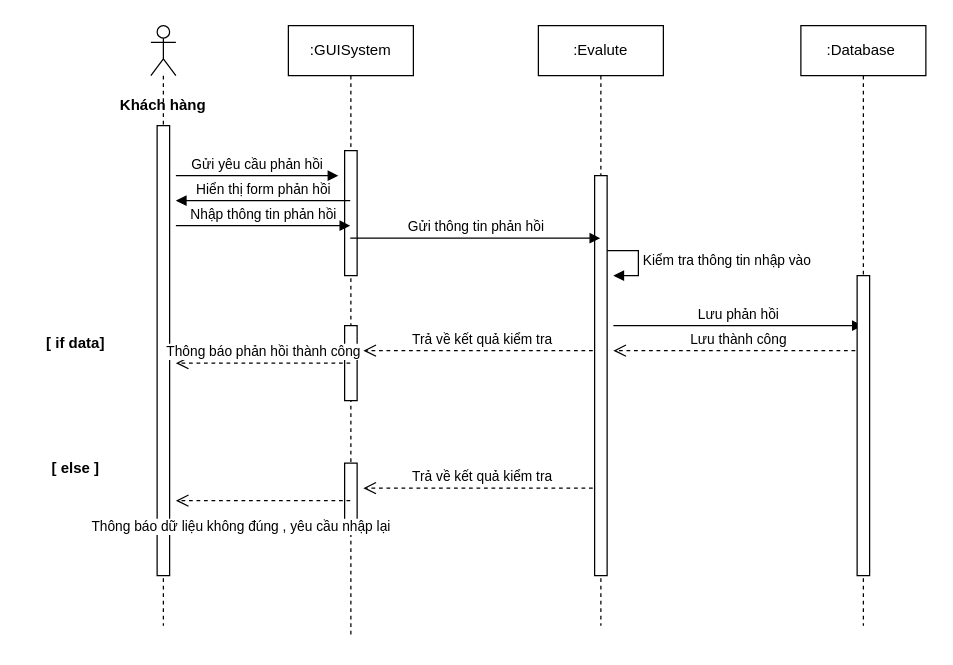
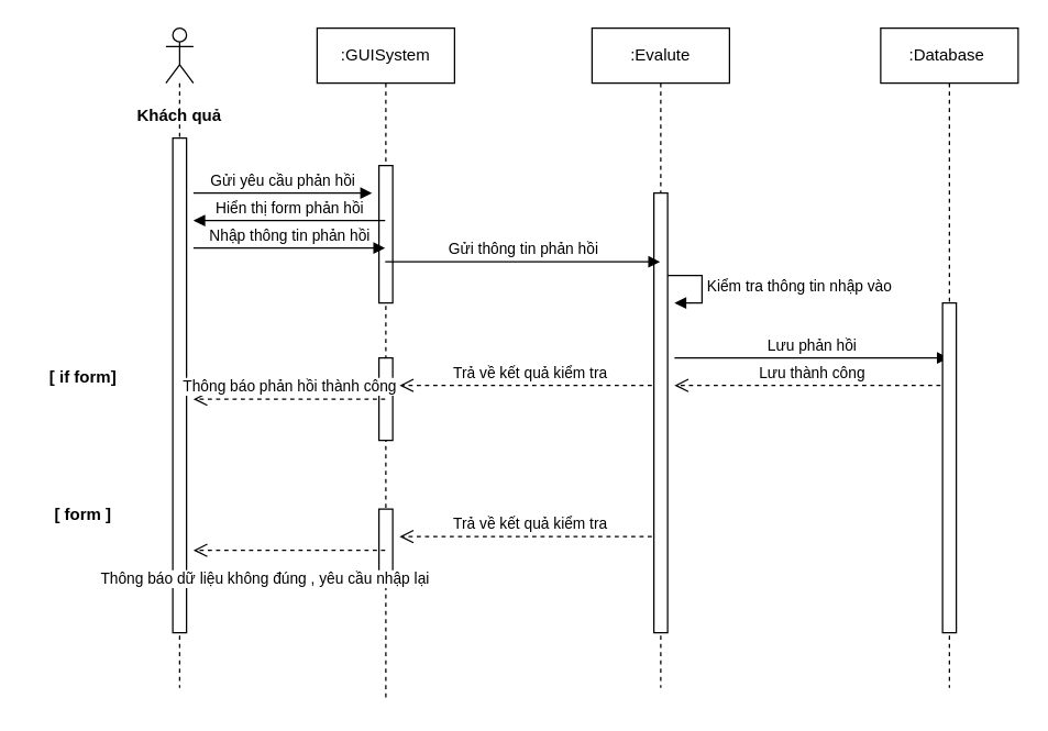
- <mxCell id="17" value="Khách hàng" style="text;align=center;fontStyle=1;verticalAlign=middle;spacingLeft=3;spacingRight=3;strokeColor=none;rotatable=0;points=[[0,0.5],[1,0.5]];portConstraint=eastwest;" vertex="1" parent="1"><mxGeometry x="90" y="70" width="80" height="26" as="geometry" /></mxCell>
+ <mxCell id="17" value="Khách quả" style="text;align=center;fontStyle=1;verticalAlign=middle;spacingLeft=3;spacingRight=3;strokeColor=none;rotatable=0;points=[[0,0.5],[1,0.5]];portConstraint=eastwest;" vertex="1" parent="1"><mxGeometry x="90" y="70" width="80" height="26" as="geometry" /></mxCell>
- <mxCell id="24" value="[ if data]" style="text;align=center;fontStyle=1;verticalAlign=middle;spacingLeft=3;spacingRight=3;strokeColor=none;rotatable=0;points=[[0,0.5],[1,0.5]];portConstraint=eastwest;" vertex="1" parent="1"><mxGeometry x="20" y="260" width="80" height="26" as="geometry" /></mxCell>
+ <mxCell id="24" value="[ if form]" style="text;align=center;fontStyle=1;verticalAlign=middle;spacingLeft=3;spacingRight=3;strokeColor=none;rotatable=0;points=[[0,0.5],[1,0.5]];portConstraint=eastwest;" vertex="1" parent="1"><mxGeometry x="20" y="260" width="80" height="26" as="geometry" /></mxCell>
- <mxCell id="25" value="[ else ]" style="text;align=center;fontStyle=1;verticalAlign=middle;spacingLeft=3;spacingRight=3;strokeColor=none;rotatable=0;points=[[0,0.5],[1,0.5]];portConstraint=eastwest;" vertex="1" parent="1"><mxGeometry x="20" y="360" width="80" height="26" as="geometry" /></mxCell>
+ <mxCell id="25" value="[ form ]" style="text;align=center;fontStyle=1;verticalAlign=middle;spacingLeft=3;spacingRight=3;strokeColor=none;rotatable=0;points=[[0,0.5],[1,0.5]];portConstraint=eastwest;" vertex="1" parent="1"><mxGeometry x="20" y="360" width="80" height="26" as="geometry" /></mxCell>
